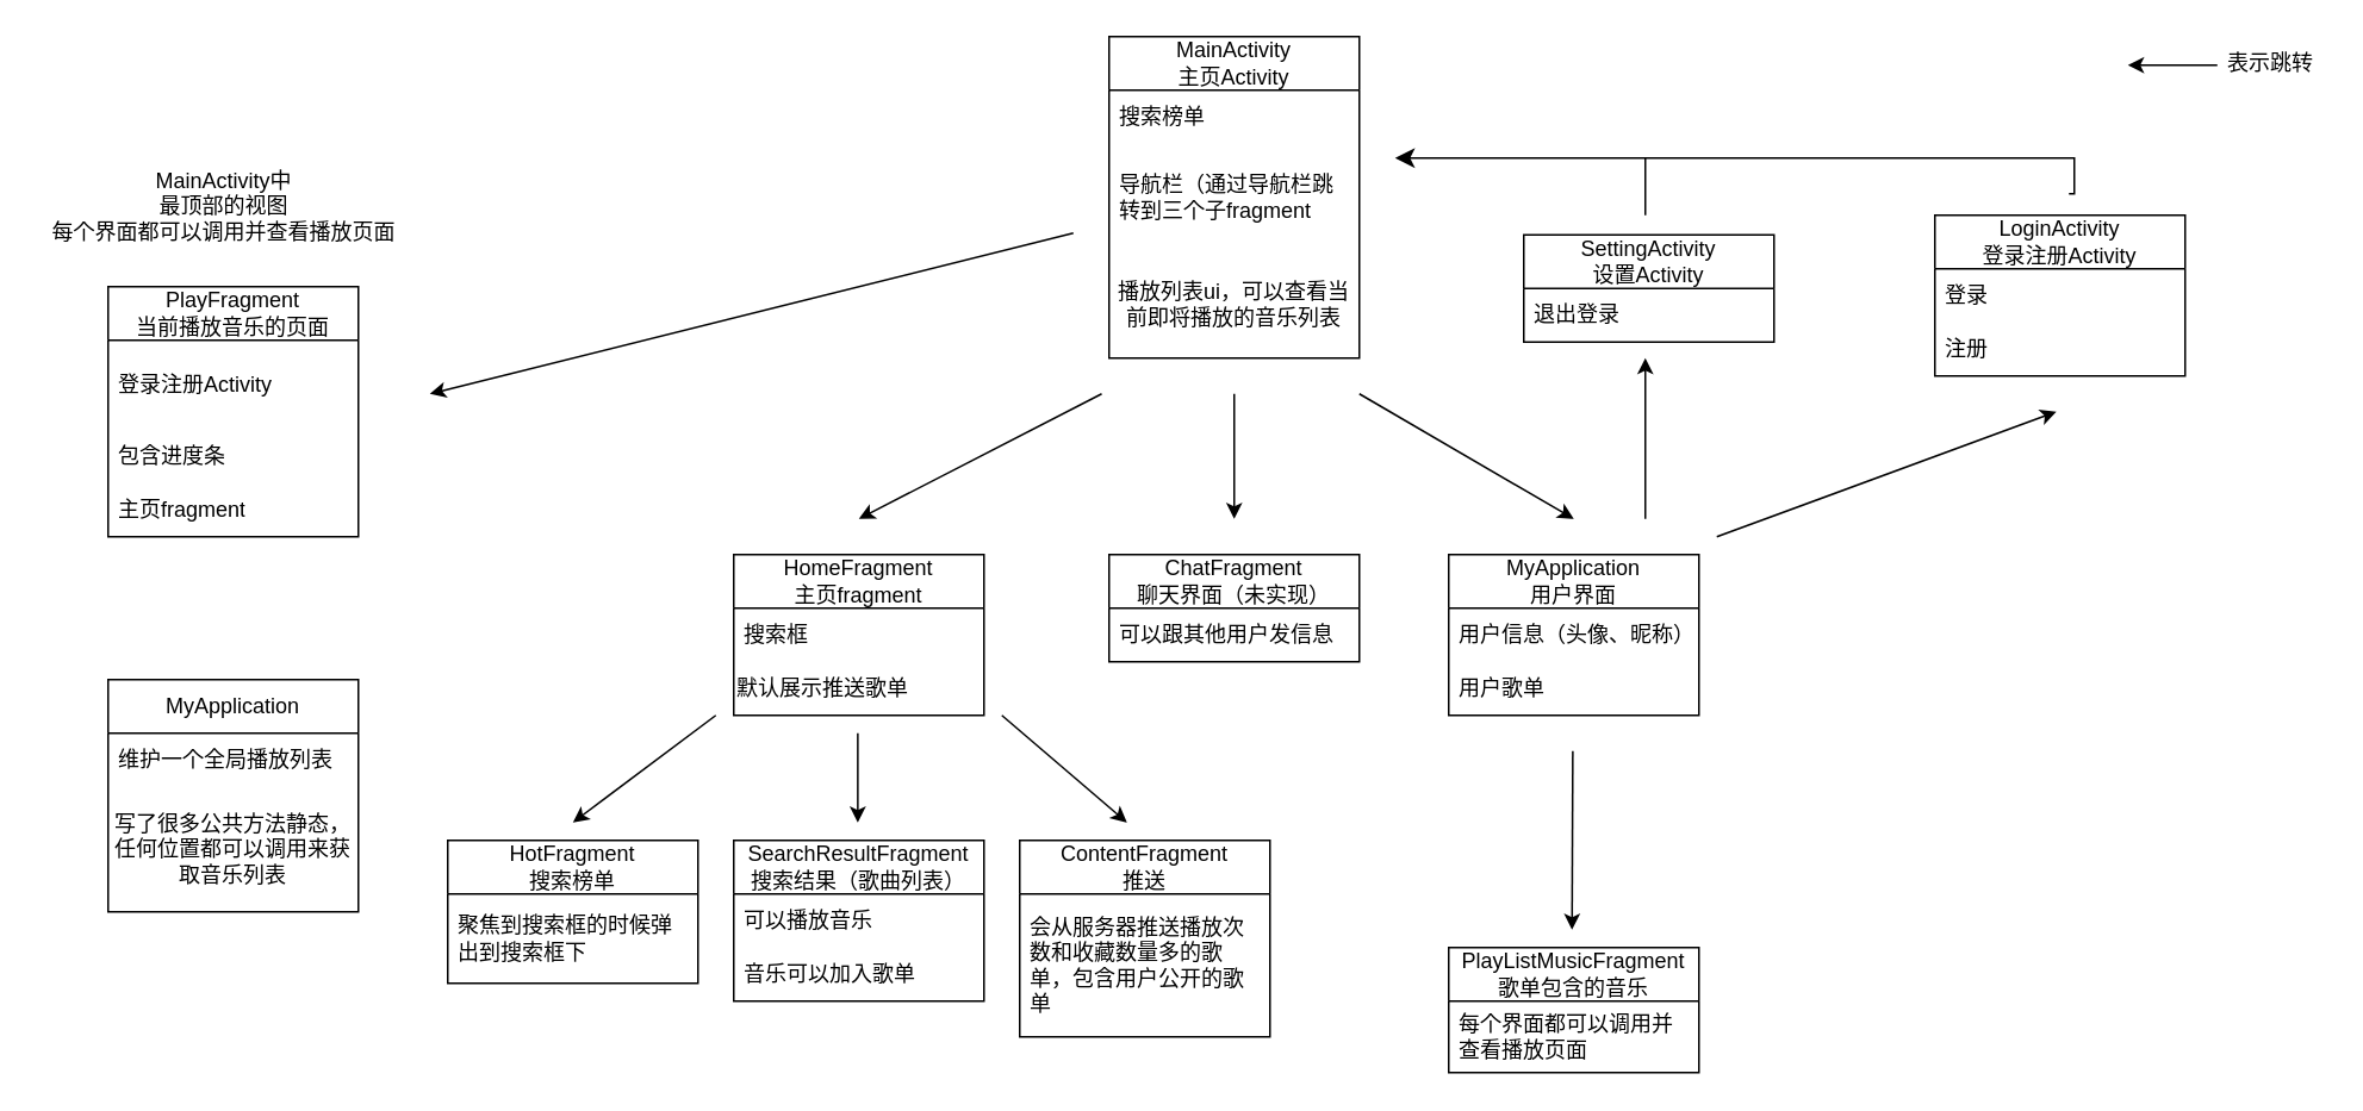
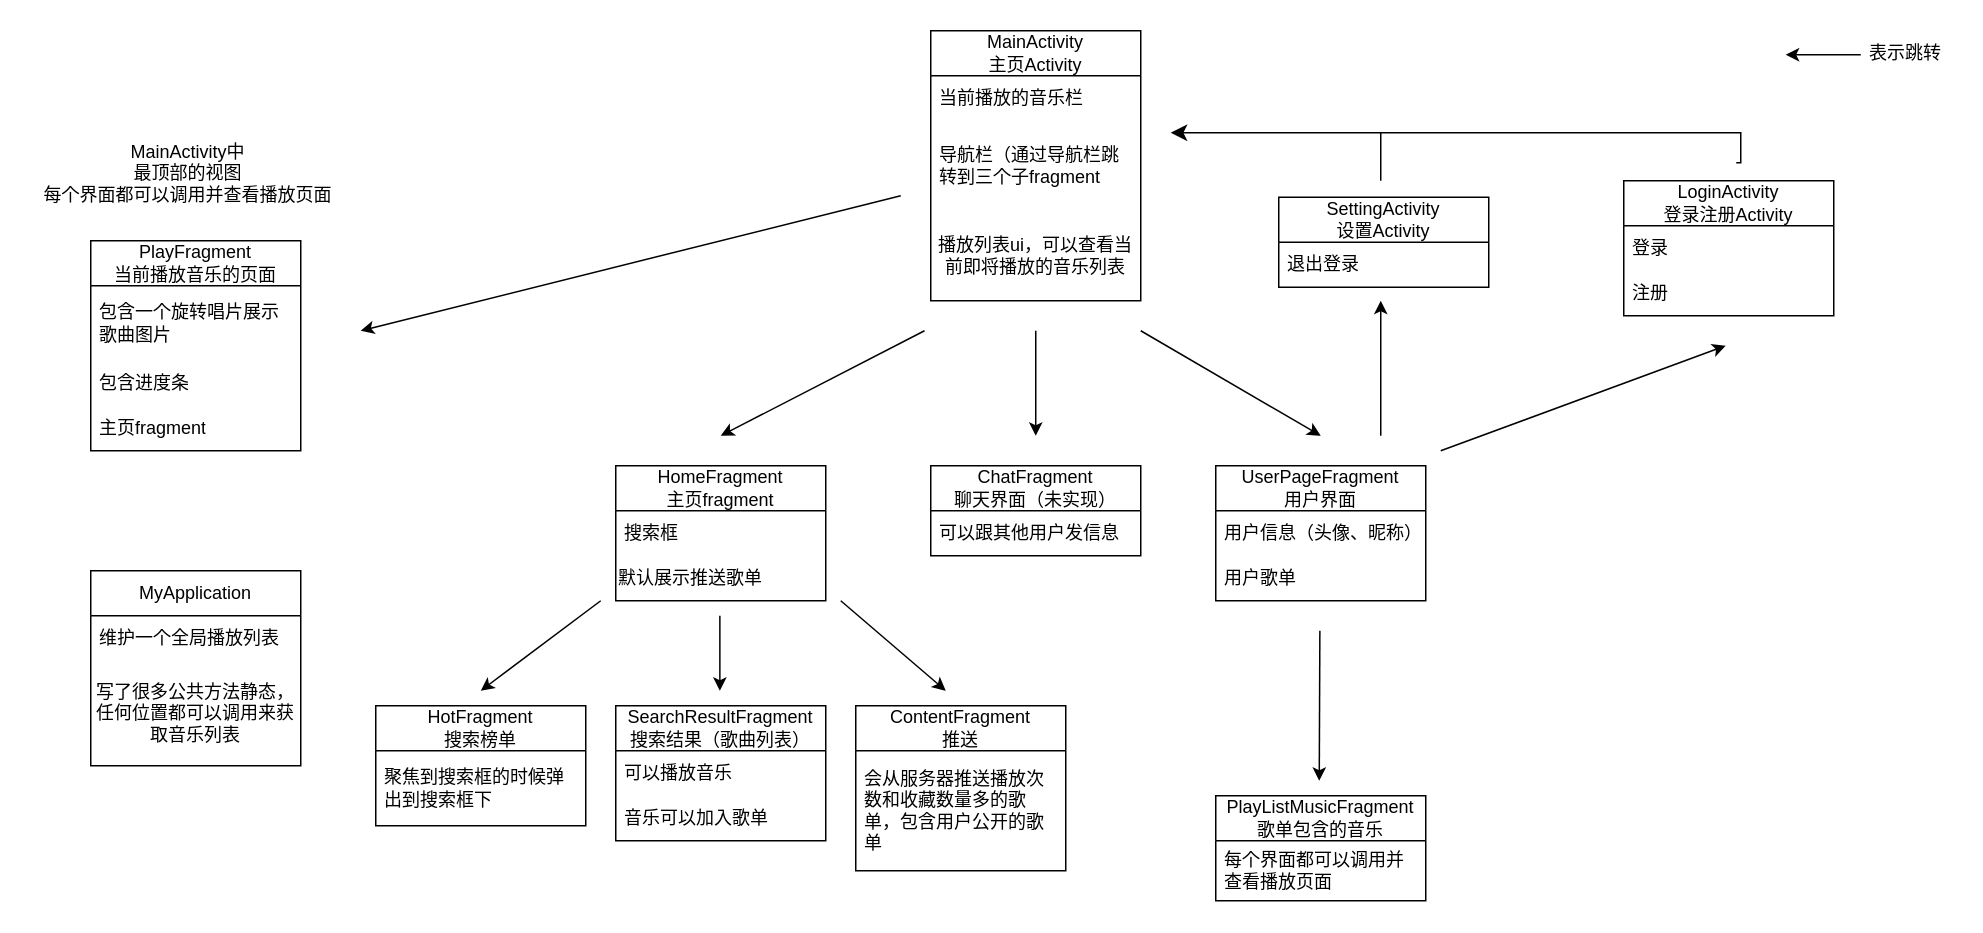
- <mxCell id="6" value="搜索榜单" style="text;strokeColor=none;fillColor=none;align=left;verticalAlign=middle;spacingLeft=4;spacingRight=4;overflow=hidden;points=[[0,0.5],[1,0.5]];portConstraint=eastwest;rotatable=0;whiteSpace=wrap;html=1;" vertex="1" parent="5"><mxGeometry y="30" width="140" height="30" as="geometry" /></mxCell>
+ <mxCell id="6" value="当前播放的音乐栏" style="text;strokeColor=none;fillColor=none;align=left;verticalAlign=middle;spacingLeft=4;spacingRight=4;overflow=hidden;points=[[0,0.5],[1,0.5]];portConstraint=eastwest;rotatable=0;whiteSpace=wrap;html=1;" vertex="1" parent="5"><mxGeometry y="30" width="140" height="30" as="geometry" /></mxCell>
- <mxCell id="27" value="登录注册Activity" style="text;strokeColor=none;fillColor=none;align=left;verticalAlign=middle;spacingLeft=4;spacingRight=4;overflow=hidden;points=[[0,0.5],[1,0.5]];portConstraint=eastwest;rotatable=0;whiteSpace=wrap;html=1;" vertex="1" parent="26"><mxGeometry y="30" width="140" height="50" as="geometry" /></mxCell>
+ <mxCell id="27" value="包含一个旋转唱片展示歌曲图片" style="text;strokeColor=none;fillColor=none;align=left;verticalAlign=middle;spacingLeft=4;spacingRight=4;overflow=hidden;points=[[0,0.5],[1,0.5]];portConstraint=eastwest;rotatable=0;whiteSpace=wrap;html=1;" vertex="1" parent="26"><mxGeometry y="30" width="140" height="50" as="geometry" /></mxCell>
- <mxCell id="16" value="MyApplication&lt;div&gt;用户界面&lt;/div&gt;" style="swimlane;fontStyle=0;childLayout=stackLayout;horizontal=1;startSize=30;horizontalStack=0;resizeParent=1;resizeParentMax=0;resizeLast=0;collapsible=1;marginBottom=0;whiteSpace=wrap;html=1;" vertex="1" parent="1"><mxGeometry x="810" y="310" width="140" height="90" as="geometry" /></mxCell>
+ <mxCell id="16" value="UserPageFragment&lt;div&gt;用户界面&lt;/div&gt;" style="swimlane;fontStyle=0;childLayout=stackLayout;horizontal=1;startSize=30;horizontalStack=0;resizeParent=1;resizeParentMax=0;resizeLast=0;collapsible=1;marginBottom=0;whiteSpace=wrap;html=1;" vertex="1" parent="1"><mxGeometry x="810" y="310" width="140" height="90" as="geometry" /></mxCell>
